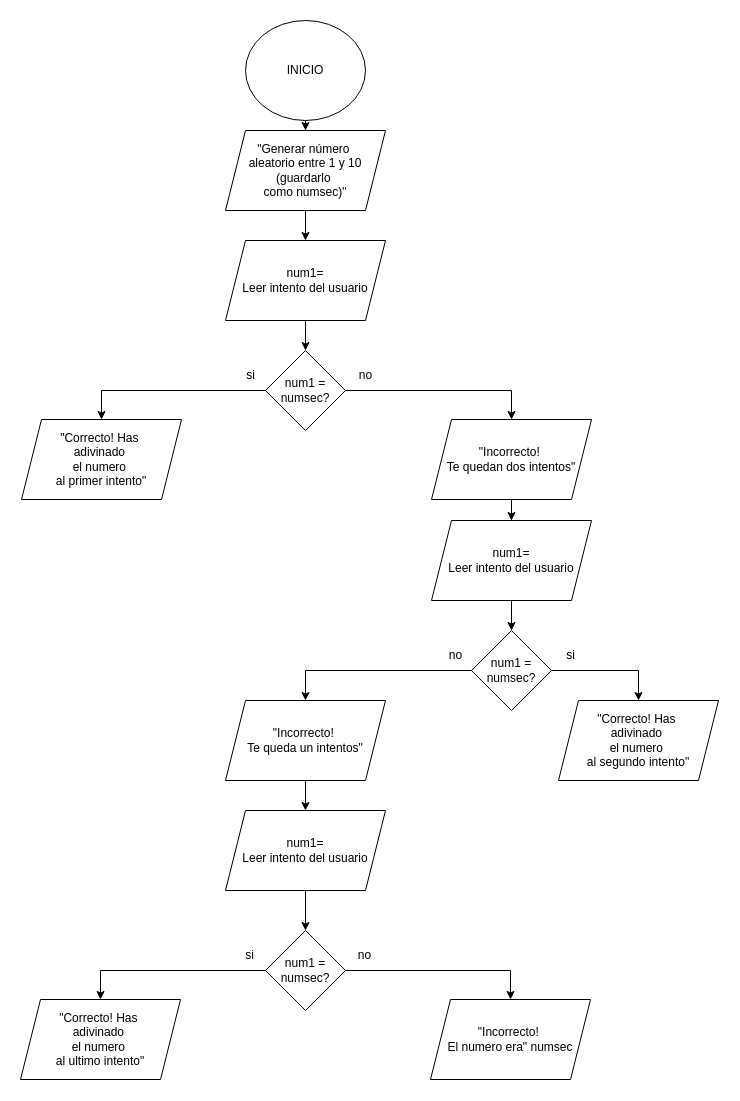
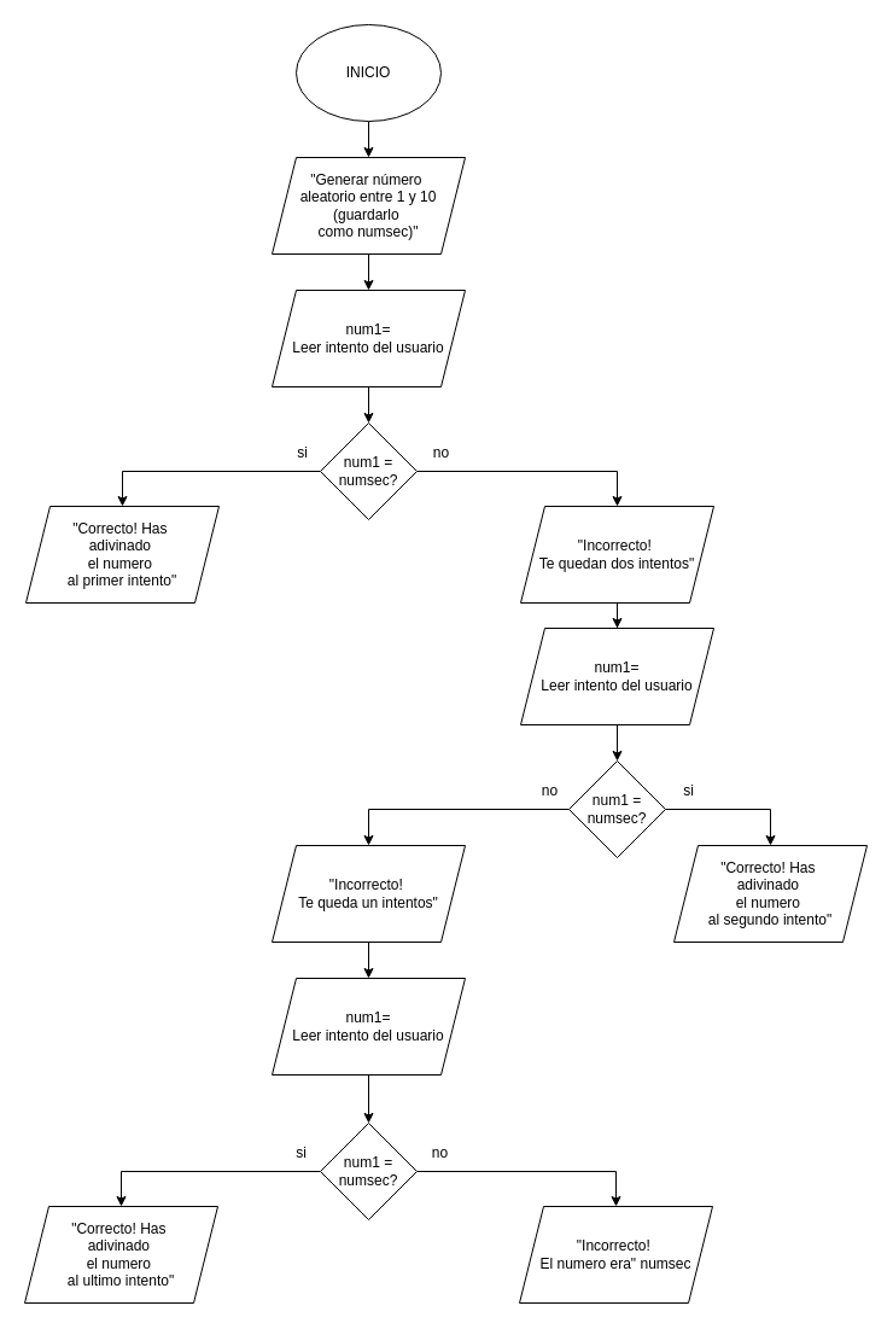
- <mxCell id="3" value="&lt;div&gt;INICIO&lt;/div&gt;" style="ellipse;whiteSpace=wrap;html=1;" vertex="1" parent="1"><mxGeometry x="245" y="20" width="120" height="100" as="geometry" /></mxCell>
+ <mxCell id="3" value="&lt;div&gt;INICIO&lt;/div&gt;" style="ellipse;whiteSpace=wrap;html=1;" vertex="1" parent="1"><mxGeometry x="245" width="120" height="80" as="geometry" y="20" /></mxCell>
